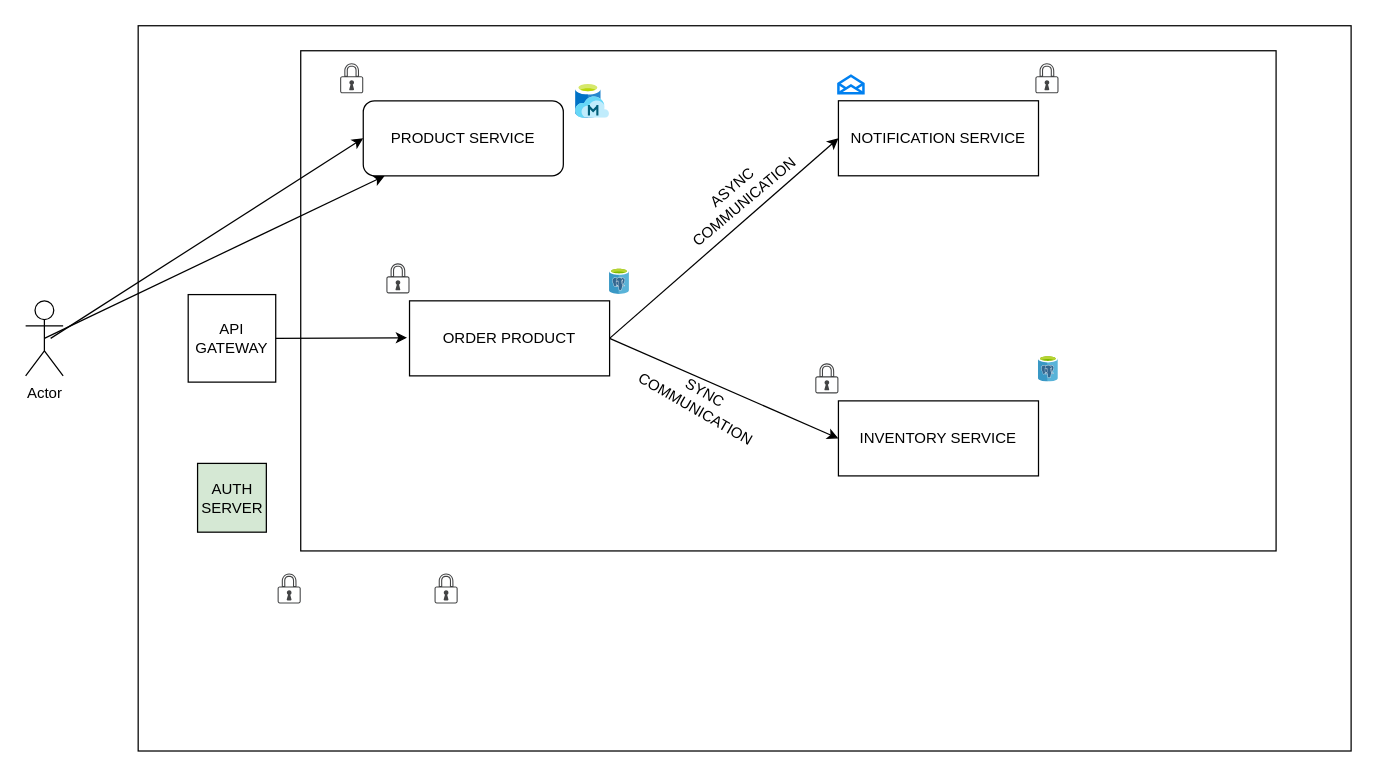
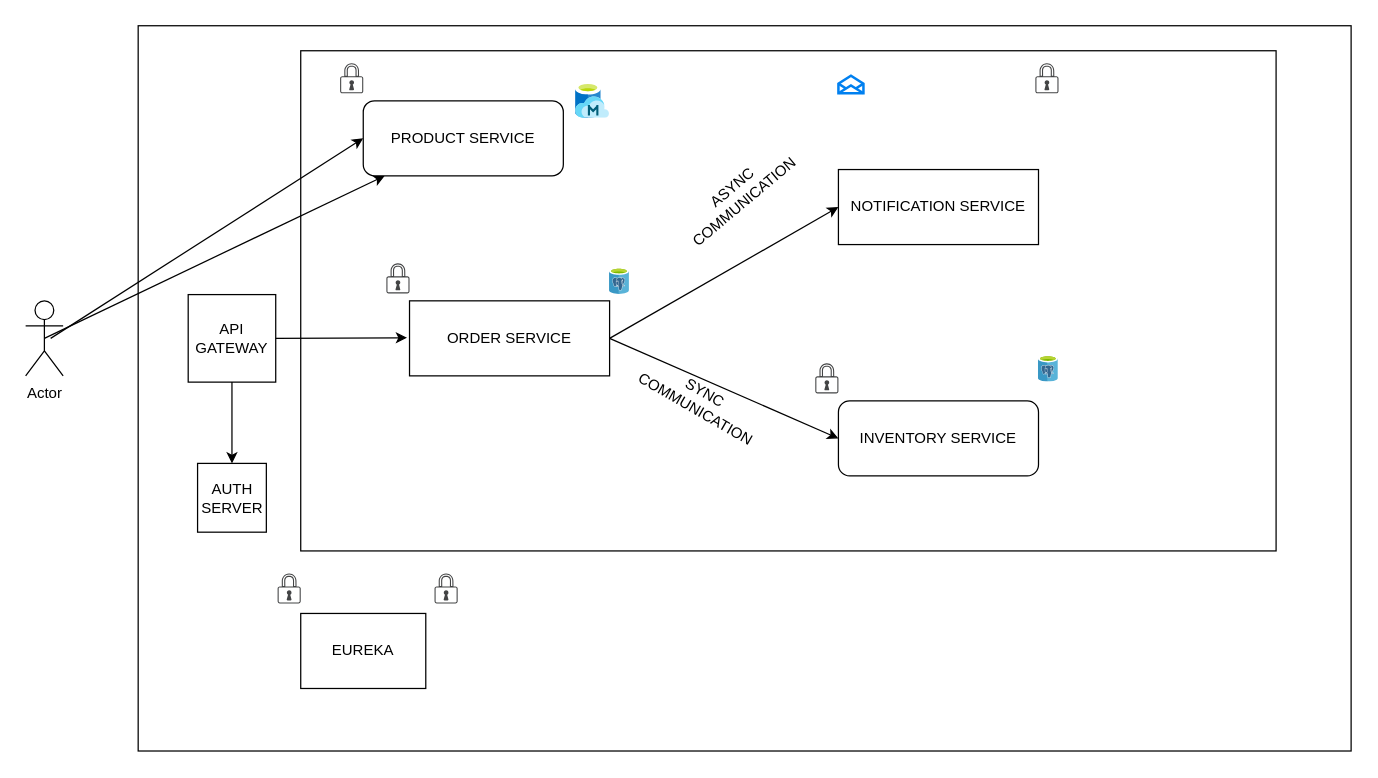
- <mxCell id="19" value="NOTIFICATION SERVICE" style="rounded=0;whiteSpace=wrap;html=1;" vertex="1" parent="1"><mxGeometry x="670" y="80" width="160" height="60" as="geometry" /></mxCell>
+ <mxCell id="19" value="NOTIFICATION SERVICE" style="rounded=0;whiteSpace=wrap;html=1;" vertex="1" parent="1"><mxGeometry x="670" y="135" width="160" height="60" as="geometry" /></mxCell>
- <mxCell id="12" value="ORDER PRODUCT" style="rounded=0;whiteSpace=wrap;html=1;" vertex="1" parent="1"><mxGeometry x="327" y="240" width="160" height="60" as="geometry" /></mxCell>
+ <mxCell id="12" value="ORDER SERVICE" style="rounded=0;whiteSpace=wrap;html=1;" vertex="1" parent="1"><mxGeometry x="327" y="240" width="160" height="60" as="geometry" /></mxCell>
+ <mxCell id="5" value="" style="endArrow=classic;html=1;rounded=0;entryX=0.5;entryY=0;entryDx=0;entryDy=0;exitX=0.5;exitY=1;exitDx=0;exitDy=0;" edge="1" parent="1" source="4" target="3"><mxGeometry width="50" height="50" relative="1" as="geometry"><mxPoint x="135" y="380" as="sourcePoint" /><mxPoint x="185" y="330" as="targetPoint" /></mxGeometry></mxCell>
- <mxCell id="20" value="INVENTORY SERVICE" style="rounded=0;whiteSpace=wrap;html=1;" vertex="1" parent="1"><mxGeometry x="670" y="320" width="160" height="60" as="geometry" /></mxCell>
+ <mxCell id="20" value="INVENTORY SERVICE" style="whiteSpace=wrap;html=1;rounded=1;" vertex="1" parent="1"><mxGeometry x="670" y="320" width="160" height="60" as="geometry" /></mxCell>
- <mxCell id="3" value="AUTH SERVER" style="whiteSpace=wrap;html=1;aspect=fixed;fillColor=#d5e8d4;" vertex="1" parent="1"><mxGeometry x="157.5" y="370" width="55" height="55" as="geometry" /></mxCell>
+ <mxCell id="3" value="AUTH SERVER" style="whiteSpace=wrap;html=1;aspect=fixed;" vertex="1" parent="1"><mxGeometry x="157.5" y="370" width="55" height="55" as="geometry" /></mxCell>
+ <mxCell id="14" value="EUREKA" style="rounded=0;whiteSpace=wrap;html=1;" vertex="1" parent="1"><mxGeometry x="240" y="490" width="100" height="60" as="geometry" /></mxCell>
